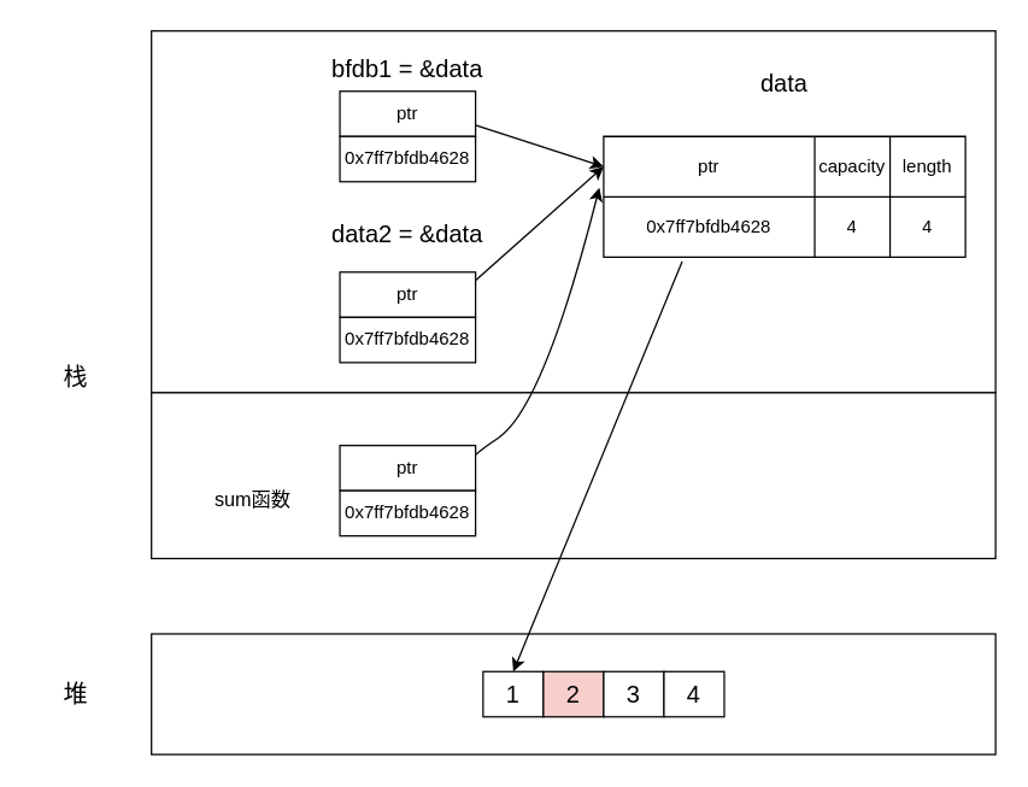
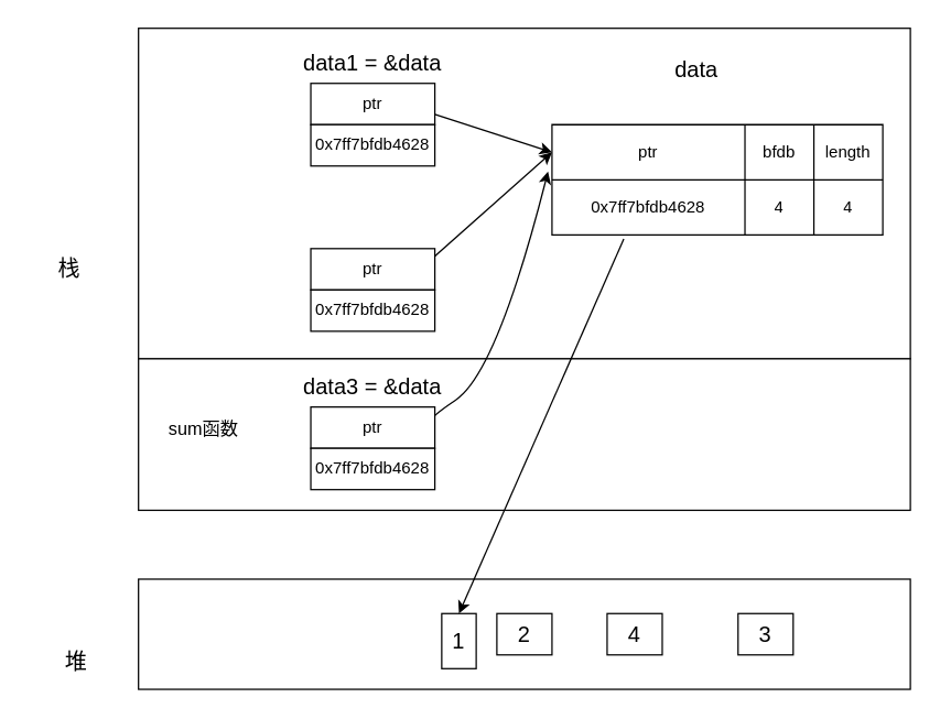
- <mxCell id="11" value="bfdb1 = &amp;amp;data" style="text;html=1;strokeColor=none;fillColor=none;align=center;verticalAlign=middle;whiteSpace=wrap;rounded=0;fontSize=16;" parent="1" vertex="1"><mxGeometry x="215" y="30" width="110" height="30" as="geometry" /></mxCell>
+ <mxCell id="11" value="data1 = &amp;amp;data" style="text;html=1;strokeColor=none;fillColor=none;align=center;verticalAlign=middle;whiteSpace=wrap;rounded=0;fontSize=16;" parent="1" vertex="1"><mxGeometry x="215" y="30" width="110" height="30" as="geometry" /></mxCell>
- <mxCell id="10" value="data" style="text;html=1;strokeColor=none;fillColor=none;align=center;verticalAlign=middle;whiteSpace=wrap;rounded=0;fontSize=16;" parent="1" vertex="1"><mxGeometry x="490" y="40" width="60" height="30" as="geometry" /></mxCell>
+ <mxCell id="10" value="data" style="text;html=1;strokeColor=none;fillColor=none;align=center;verticalAlign=middle;whiteSpace=wrap;rounded=0;fontSize=16;" parent="1" vertex="1"><mxGeometry x="475" y="35" width="60" height="30" as="geometry" /></mxCell>
- <mxCell id="23" value="capacity" style="shape=partialRectangle;html=1;whiteSpace=wrap;connectable=0;fillColor=none;top=0;left=0;bottom=0;right=0;overflow=hidden;" parent="21" vertex="1"><mxGeometry x="140" width="50" height="40" as="geometry"><mxRectangle width="50" height="40" as="alternateBounds" /></mxGeometry></mxCell>
+ <mxCell id="23" value="bfdb" style="shape=partialRectangle;html=1;whiteSpace=wrap;connectable=0;fillColor=none;top=0;left=0;bottom=0;right=0;overflow=hidden;" parent="21" vertex="1"><mxGeometry x="140" width="50" height="40" as="geometry"><mxRectangle width="50" height="40" as="alternateBounds" /></mxGeometry></mxCell>
- <mxCell id="12" value="data2 = &amp;amp;data" style="text;html=1;strokeColor=none;fillColor=none;align=center;verticalAlign=middle;whiteSpace=wrap;rounded=0;fontSize=16;" parent="1" vertex="1"><mxGeometry x="215" y="140" width="110" height="30" as="geometry" /></mxCell>
- <mxCell id="15" value="栈" style="text;html=1;strokeColor=none;fillColor=none;align=center;verticalAlign=middle;whiteSpace=wrap;rounded=0;fontSize=16;" parent="1" vertex="1"><mxGeometry x="20" y="235" width="60" height="30" as="geometry" /></mxCell>
+ <mxCell id="15" value="栈" style="text;html=1;strokeColor=none;fillColor=none;align=center;verticalAlign=middle;whiteSpace=wrap;rounded=0;fontSize=16;" parent="1" vertex="1"><mxGeometry x="20" y="180" width="60" height="30" as="geometry" /></mxCell>
+ <mxCell id="17" value="data3 = &amp;amp;data" style="text;html=1;strokeColor=none;fillColor=none;align=center;verticalAlign=middle;whiteSpace=wrap;rounded=0;fontSize=16;" parent="1" vertex="1"><mxGeometry x="215" y="265" width="110" height="30" as="geometry" /></mxCell>
- <mxCell id="16" value="&lt;font style=&quot;font-size: 13px;&quot;&gt;sum函数&lt;/font&gt;" style="text;html=1;strokeColor=none;fillColor=none;align=center;verticalAlign=middle;whiteSpace=wrap;rounded=0;fontSize=16;" parent="1" vertex="1"><mxGeometry x="135" y="315" width="65" height="30" as="geometry" /></mxCell>
+ <mxCell id="16" value="&lt;font style=&quot;font-size: 13px;&quot;&gt;sum函数&lt;/font&gt;" style="text;html=1;strokeColor=none;fillColor=none;align=center;verticalAlign=middle;whiteSpace=wrap;rounded=0;fontSize=16;" parent="1" vertex="1"><mxGeometry x="115" y="295" width="65" height="30" as="geometry" /></mxCell>
- <mxCell id="3" value="&lt;font style=&quot;font-size: 16px;&quot;&gt;堆&lt;/font&gt;" style="text;html=1;strokeColor=none;fillColor=none;align=center;verticalAlign=middle;whiteSpace=wrap;rounded=0;" parent="1" vertex="1"><mxGeometry x="20" y="445" width="60" height="30" as="geometry" /></mxCell>
+ <mxCell id="3" value="&lt;font style=&quot;font-size: 16px;&quot;&gt;堆&lt;/font&gt;" style="text;html=1;strokeColor=none;fillColor=none;align=center;verticalAlign=middle;whiteSpace=wrap;rounded=0;" parent="1" vertex="1"><mxGeometry x="25" y="465" width="60" height="30" as="geometry" /></mxCell>
- <mxCell id="4" value="1" style="rounded=0;whiteSpace=wrap;html=1;fontSize=16;" parent="1" vertex="1"><mxGeometry x="320" y="445" width="40" height="30" as="geometry" /></mxCell>
+ <mxCell id="4" value="1" style="rounded=0;whiteSpace=wrap;html=1;fontSize=16;" parent="1" vertex="1"><mxGeometry x="320" y="445" width="25" height="40" as="geometry" /></mxCell>
- <mxCell id="5" value="2" style="rounded=0;whiteSpace=wrap;html=1;fontSize=16;fillColor=#f8cecc;" parent="1" vertex="1"><mxGeometry x="360" y="445" width="40" height="30" as="geometry" /></mxCell>
+ <mxCell id="5" value="2" style="rounded=0;whiteSpace=wrap;html=1;fontSize=16;" parent="1" vertex="1"><mxGeometry x="360" y="445" width="40" height="30" as="geometry" /></mxCell>
- <mxCell id="6" value="3" style="rounded=0;whiteSpace=wrap;html=1;fontSize=16;" parent="1" vertex="1"><mxGeometry x="400" y="445" width="40" height="30" as="geometry" /></mxCell>
+ <mxCell id="6" value="3" style="rounded=0;whiteSpace=wrap;html=1;fontSize=16;" parent="1" vertex="1"><mxGeometry x="535" y="445" width="40" height="30" as="geometry" /></mxCell>
